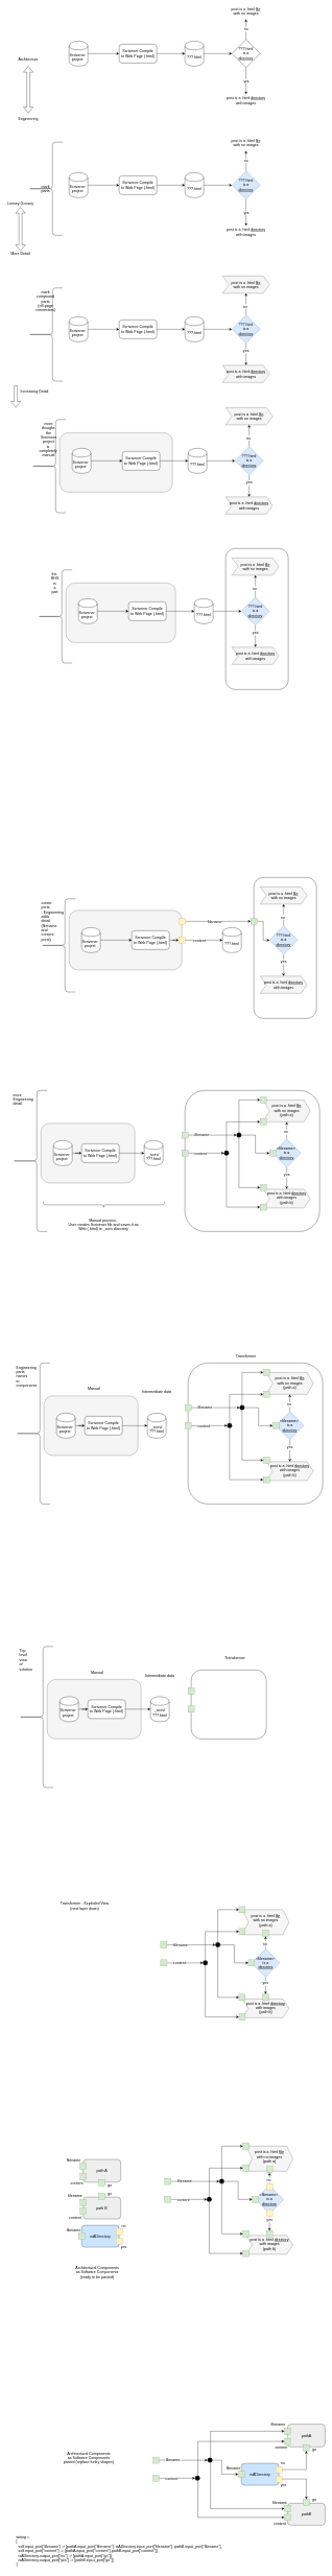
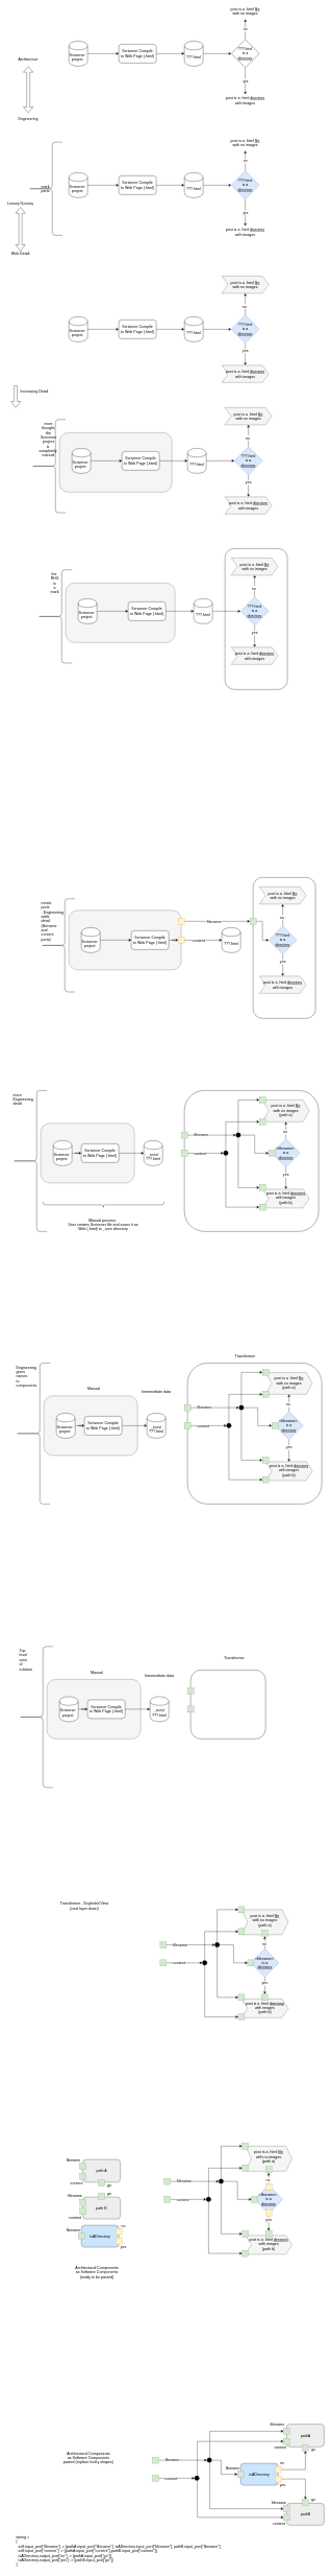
- <mxCell id="143" value="More Detail" style="text;html=1;strokeColor=none;fillColor=none;align=center;verticalAlign=middle;whiteSpace=wrap;rounded=0;" parent="1" vertex="1"><mxGeometry x="20" y="800" width="90" height="20" as="geometry" /></mxCell>
+ <mxCell id="143" value="Web Detail" style="text;html=1;strokeColor=none;fillColor=none;align=center;verticalAlign=middle;whiteSpace=wrap;rounded=0;" parent="1" vertex="1"><mxGeometry x="20" y="800" width="90" height="20" as="geometry" /></mxCell>
- <mxCell id="41" value="mark&lt;br&gt;compound&lt;br&gt;parts&lt;br&gt;(off-page&lt;br&gt;connectors)" style="shape=curlyBracket;whiteSpace=wrap;html=1;rounded=1;size=0.7;verticalAlign=top;" parent="1" vertex="1"><mxGeometry x="90" y="918" width="110" height="297.5" as="geometry" /></mxCell>
- <mxCell id="74" value="the&amp;nbsp;&lt;br&gt;RHS&lt;br&gt;is&lt;br&gt;a&lt;br&gt;part" style="shape=curlyBracket;whiteSpace=wrap;html=1;rounded=1;size=0.7;verticalAlign=top;" parent="1" vertex="1"><mxGeometry x="120" y="1818" width="110" height="297.5" as="geometry" /></mxCell>
+ <mxCell id="74" value="the&amp;nbsp;&lt;br&gt;RHS&lt;br&gt;is&lt;br&gt;a&lt;br&gt;mark" style="shape=curlyBracket;whiteSpace=wrap;html=1;rounded=1;size=0.7;verticalAlign=top;" parent="1" vertex="1"><mxGeometry x="120" y="1818" width="110" height="297.5" as="geometry" /></mxCell>
- <mxCell id="157" value="Engineering&lt;br&gt;parts&lt;br&gt;names&lt;br&gt;to&lt;br&gt;components&lt;br&gt;" style="shape=curlyBracket;whiteSpace=wrap;html=1;rounded=1;size=0.7;verticalAlign=top;align=left;" parent="1" vertex="1"><mxGeometry x="50" y="4350" width="110" height="450" as="geometry" /></mxCell>
+ <mxCell id="157" value="Engineering&lt;br&gt;gives&lt;br&gt;names&lt;br&gt;to&lt;br&gt;components&lt;br&gt;" style="shape=curlyBracket;whiteSpace=wrap;html=1;rounded=1;size=0.7;verticalAlign=top;align=left;" parent="1" vertex="1"><mxGeometry x="50" y="4350" width="110" height="450" as="geometry" /></mxCell>
